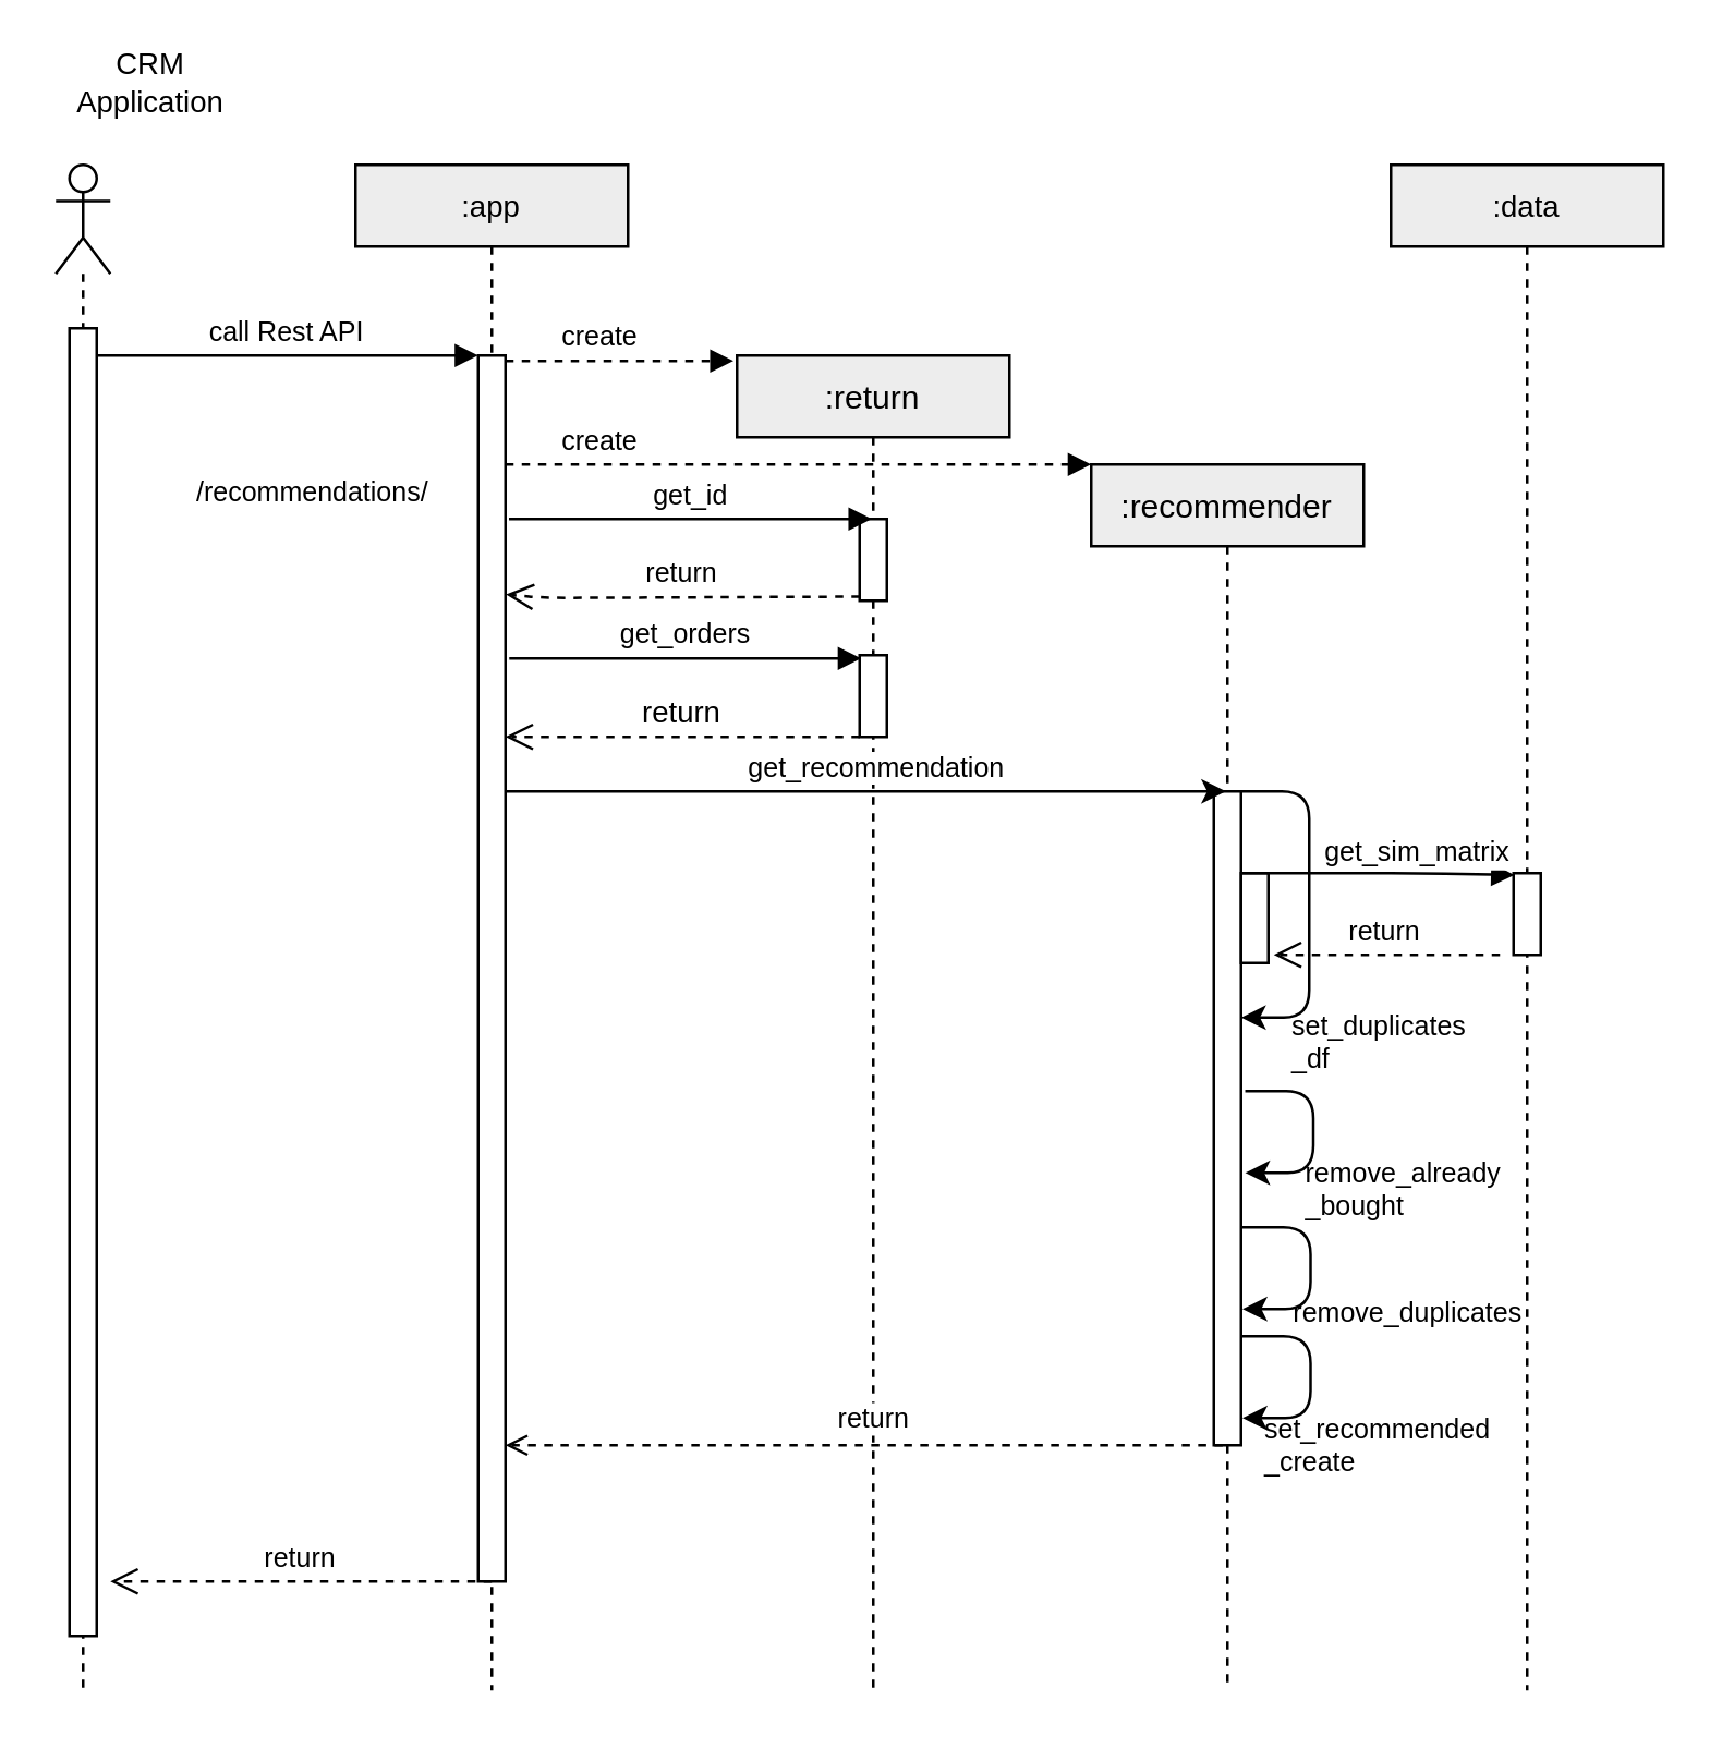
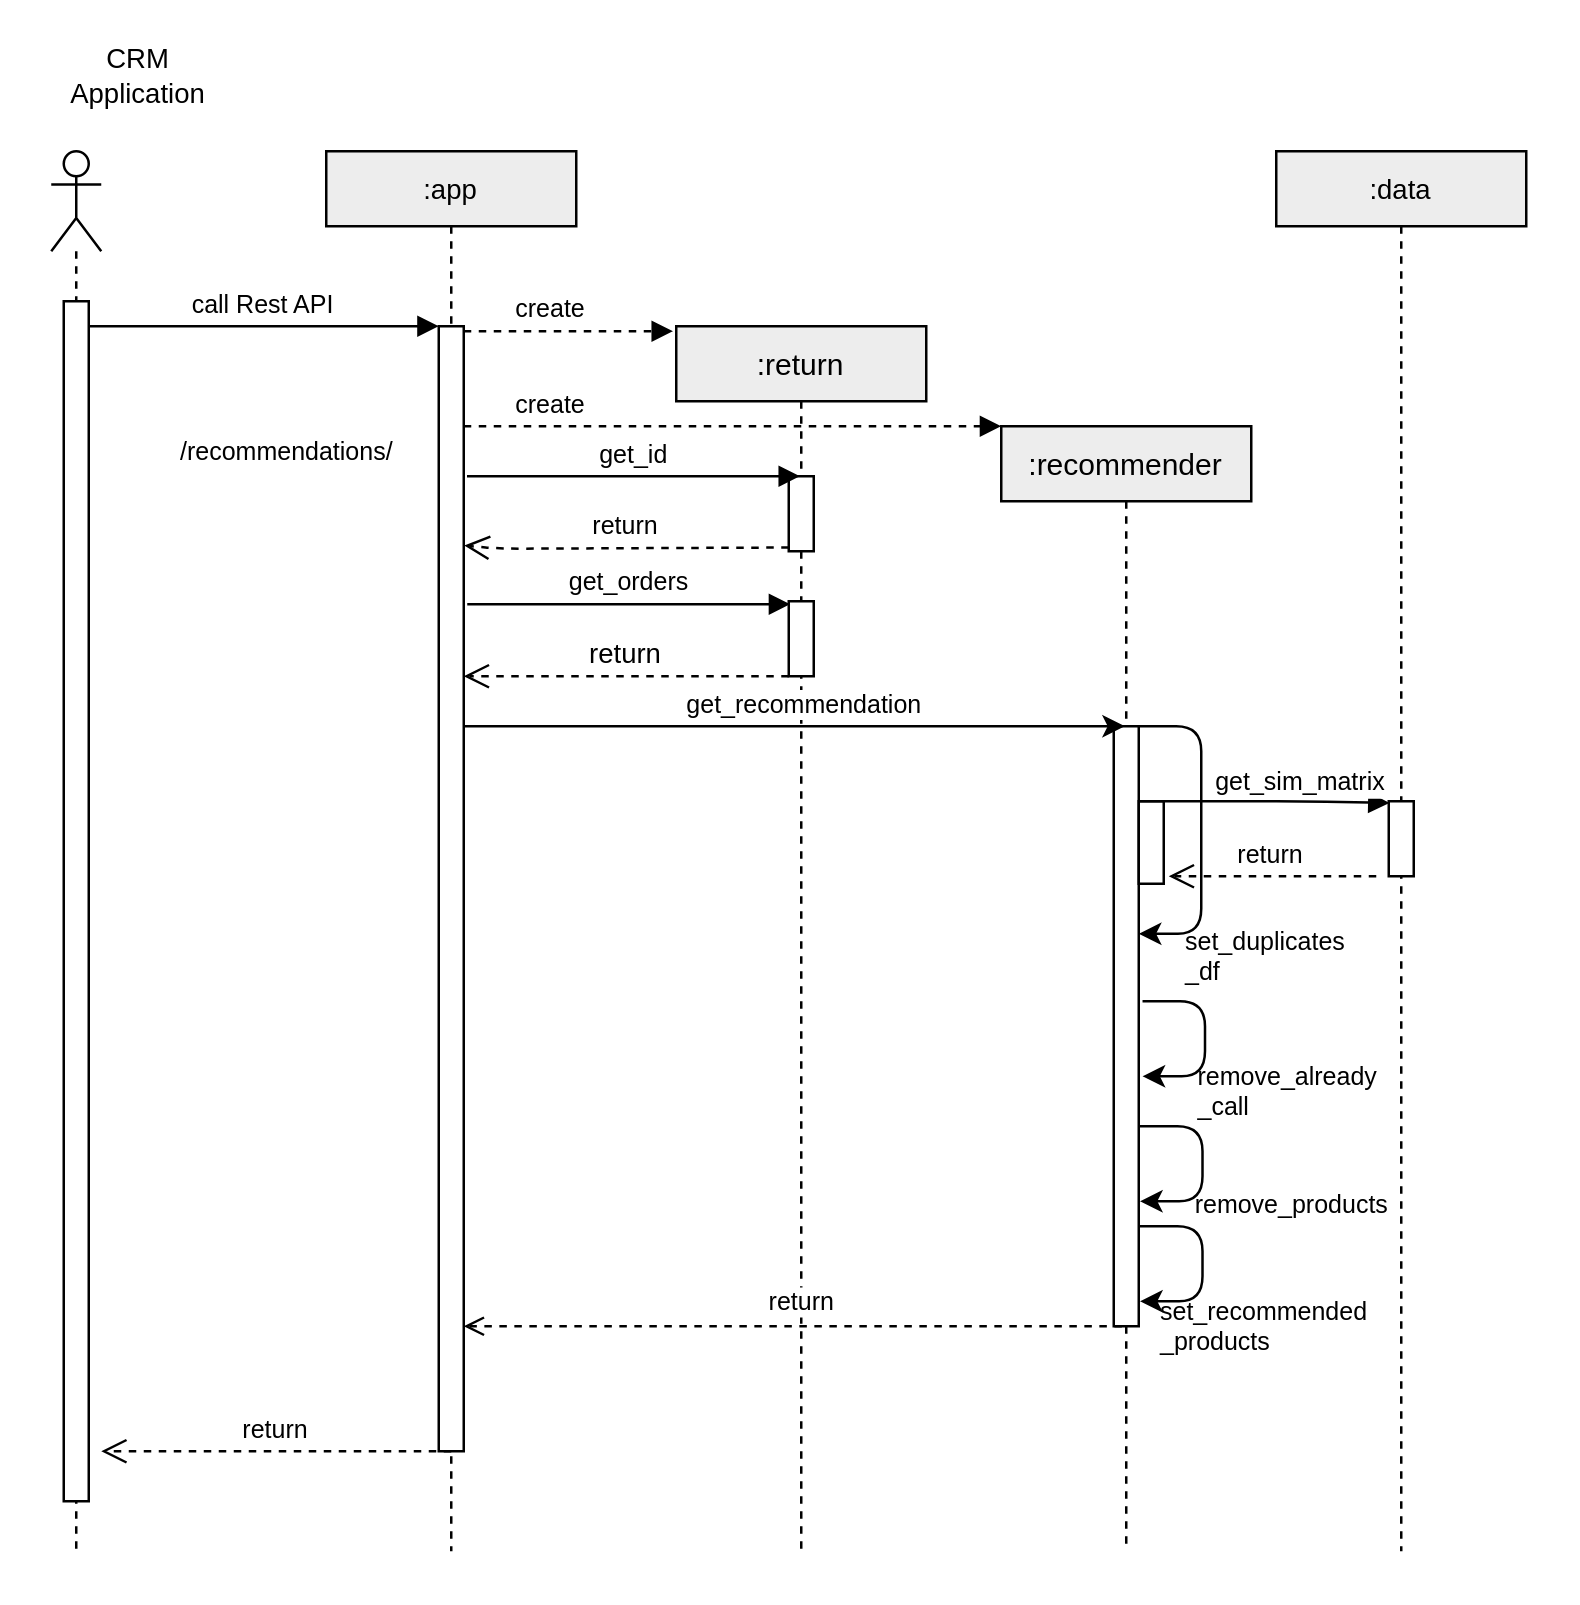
- <mxCell id="29" value="&lt;div&gt;&lt;span&gt;remove&lt;/span&gt;&lt;span&gt;_already&lt;/span&gt;&lt;/div&gt;&lt;font style=&quot;font-size: 10px&quot;&gt;_bought&lt;/font&gt;" style="text;html=1;align=left;verticalAlign=middle;resizable=0;points=[];autosize=1;fontSize=10;" parent="1" vertex="1"><mxGeometry x="476.5" y="422" width="82" height="28" as="geometry" /></mxCell>
+ <mxCell id="29" value="&lt;div&gt;&lt;span&gt;remove&lt;/span&gt;&lt;span&gt;_already&lt;/span&gt;&lt;/div&gt;&lt;font style=&quot;font-size: 10px&quot;&gt;_call&lt;/font&gt;" style="text;html=1;align=left;verticalAlign=middle;resizable=0;points=[];autosize=1;fontSize=10;" parent="1" vertex="1"><mxGeometry x="476.5" y="422" width="82" height="28" as="geometry" /></mxCell>
- <mxCell id="30" value="&lt;div style=&quot;text-align: left&quot;&gt;&lt;span&gt;remove&lt;/span&gt;&lt;span&gt;_duplicates&lt;/span&gt;&lt;/div&gt;" style="text;html=1;align=center;verticalAlign=middle;resizable=0;points=[];autosize=1;fontSize=10;" parent="1" vertex="1"><mxGeometry x="469" y="473" width="94" height="16" as="geometry" /></mxCell>
+ <mxCell id="30" value="&lt;div style=&quot;text-align: left&quot;&gt;&lt;span&gt;remove&lt;/span&gt;&lt;span&gt;_products&lt;/span&gt;&lt;/div&gt;" style="text;html=1;align=center;verticalAlign=middle;resizable=0;points=[];autosize=1;fontSize=10;" parent="1" vertex="1"><mxGeometry x="469" y="473" width="94" height="16" as="geometry" /></mxCell>
- <mxCell id="32" value="&lt;font style=&quot;font-size: 10px&quot;&gt;set_recommended&lt;br style=&quot;font-size: 10px&quot;&gt;_create&lt;/font&gt;" style="text;html=1;align=left;verticalAlign=middle;resizable=0;points=[];autosize=1;fontSize=10;" parent="1" vertex="1"><mxGeometry x="462" y="516" width="93" height="28" as="geometry" /></mxCell>
+ <mxCell id="32" value="&lt;font style=&quot;font-size: 10px&quot;&gt;set_recommended&lt;br style=&quot;font-size: 10px&quot;&gt;_products&lt;/font&gt;" style="text;html=1;align=left;verticalAlign=middle;resizable=0;points=[];autosize=1;fontSize=10;" parent="1" vertex="1"><mxGeometry x="462" y="516" width="93" height="28" as="geometry" /></mxCell>
